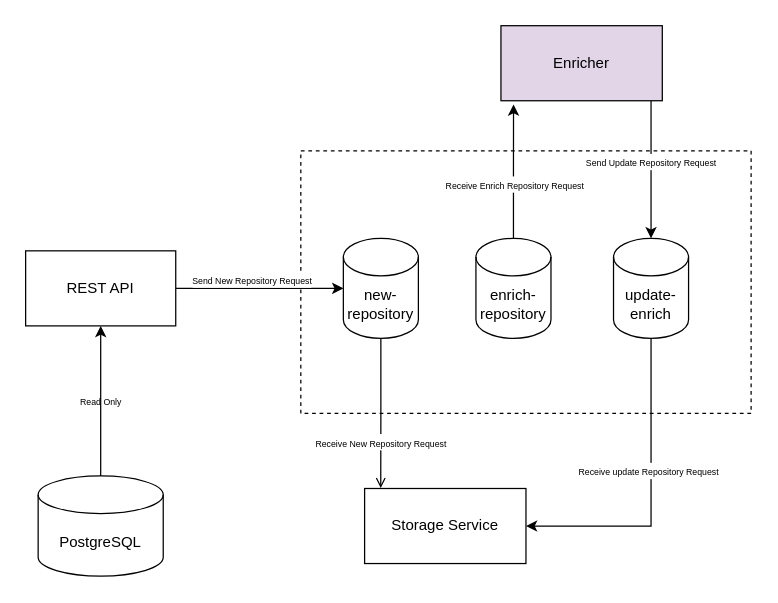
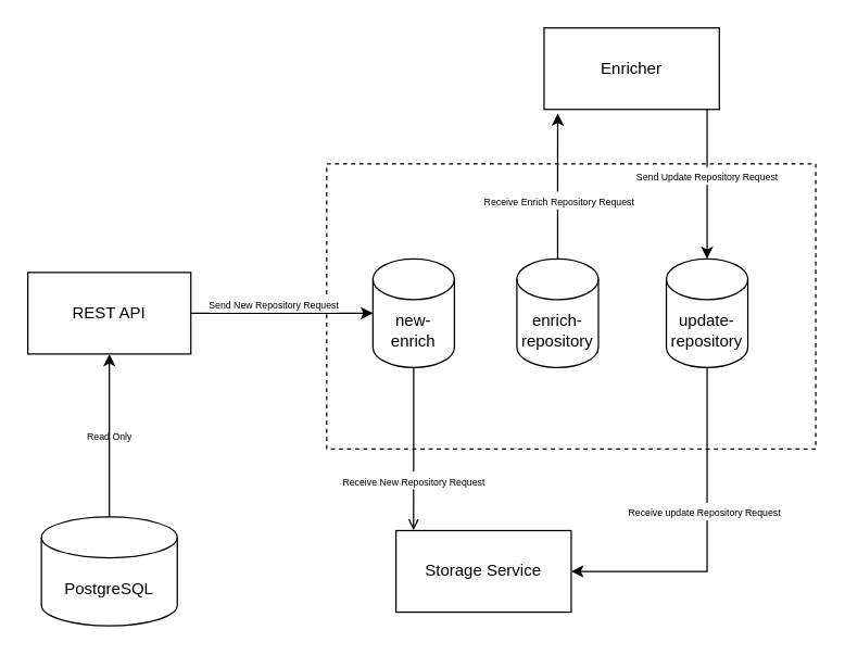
- <mxCell id="21" value="Enricher" style="rounded=0;whiteSpace=wrap;html=1;fillColor=#e1d5e7;" vertex="1" parent="1"><mxGeometry x="400" y="20" width="129" height="60" as="geometry" /></mxCell>
+ <mxCell id="21" value="Enricher" style="rounded=0;whiteSpace=wrap;html=1;" vertex="1" parent="1"><mxGeometry x="400" y="20" width="129" height="60" as="geometry" /></mxCell>
- <mxCell id="11" value="new-repository" style="shape=cylinder3;whiteSpace=wrap;html=1;boundedLbl=1;backgroundOutline=1;size=15;" vertex="1" parent="1"><mxGeometry x="274" y="190" width="60" height="80" as="geometry" /></mxCell>
+ <mxCell id="11" value="new-enrich" style="shape=cylinder3;whiteSpace=wrap;html=1;boundedLbl=1;backgroundOutline=1;size=15;" vertex="1" parent="1"><mxGeometry x="274" y="190" width="60" height="80" as="geometry" /></mxCell>
- <mxCell id="17" value="update-enrich" style="shape=cylinder3;whiteSpace=wrap;html=1;boundedLbl=1;backgroundOutline=1;size=15;" vertex="1" parent="1"><mxGeometry x="490" y="190" width="60" height="80" as="geometry" /></mxCell>
+ <mxCell id="17" value="update-repository" style="shape=cylinder3;whiteSpace=wrap;html=1;boundedLbl=1;backgroundOutline=1;size=15;" vertex="1" parent="1"><mxGeometry x="490" y="190" width="60" height="80" as="geometry" /></mxCell>
